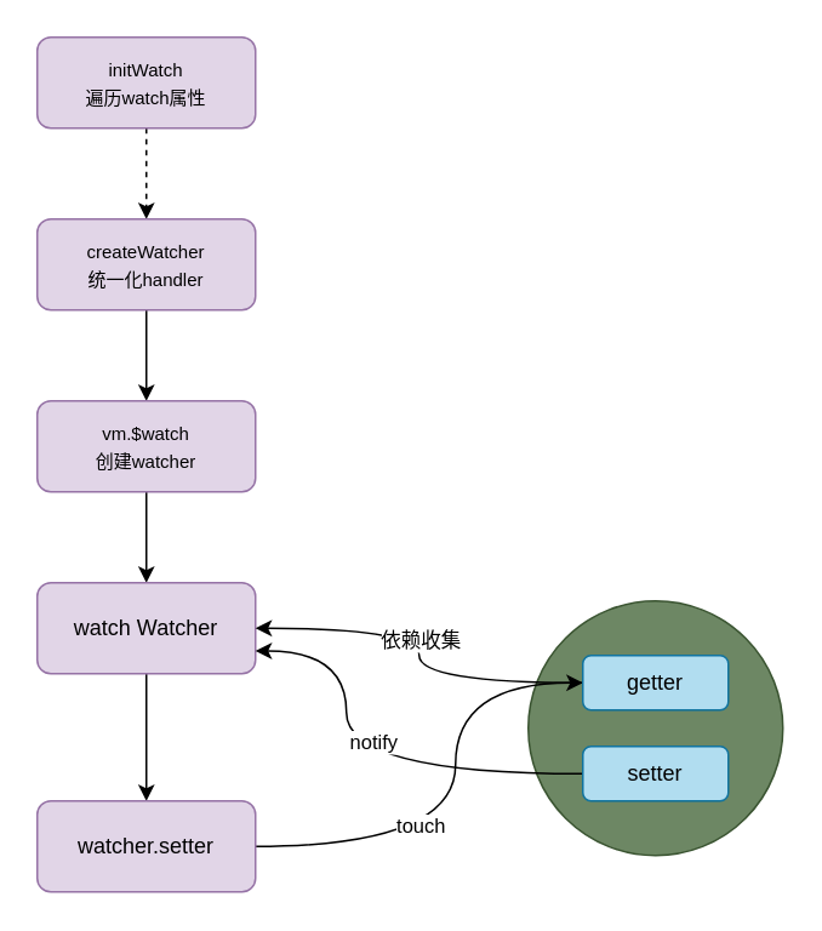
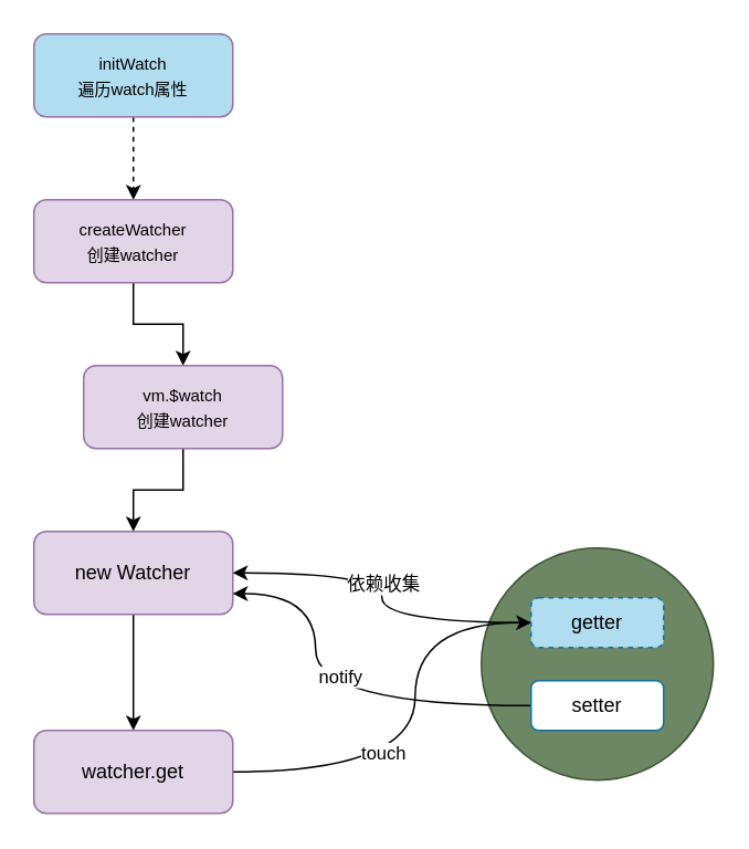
- <mxCell id="4" value="&lt;font size=&quot;1&quot;&gt;initWatch&lt;br&gt;遍历watch属性&lt;br&gt;&lt;/font&gt;" style="rounded=1;whiteSpace=wrap;html=1;fillColor=#e1d5e7;strokeColor=#9673a6;" vertex="1" parent="1"><mxGeometry x="20" y="20" width="120" height="50" as="geometry" /></mxCell>
+ <mxCell id="4" value="&lt;font size=&quot;1&quot;&gt;initWatch&lt;br&gt;遍历watch属性&lt;br&gt;&lt;/font&gt;" style="rounded=1;whiteSpace=wrap;html=1;fillColor=#b1ddf0;strokeColor=#9673a6;" vertex="1" parent="1"><mxGeometry x="20" y="20" width="120" height="50" as="geometry" /></mxCell>
- <mxCell id="6" value="&lt;font size=&quot;1&quot;&gt;createWatcher&lt;br&gt;统一化handler&lt;br&gt;&lt;/font&gt;" style="rounded=1;whiteSpace=wrap;html=1;fillColor=#e1d5e7;strokeColor=#9673a6;" vertex="1" parent="1"><mxGeometry x="20" y="120" width="120" height="50" as="geometry" /></mxCell>
+ <mxCell id="6" value="&lt;font size=&quot;1&quot;&gt;createWatcher&lt;br&gt;创建watcher&lt;br&gt;&lt;/font&gt;" style="rounded=1;whiteSpace=wrap;html=1;fillColor=#e1d5e7;strokeColor=#9673a6;" vertex="1" parent="1"><mxGeometry x="20" y="120" width="120" height="50" as="geometry" /></mxCell>
- <mxCell id="8" value="&lt;font size=&quot;1&quot;&gt;vm.$watch&lt;br&gt;创建watcher&lt;br&gt;&lt;/font&gt;" style="rounded=1;whiteSpace=wrap;html=1;fillColor=#e1d5e7;strokeColor=#9673a6;" vertex="1" parent="1"><mxGeometry x="20" y="220" width="120" height="50" as="geometry" /></mxCell>
+ <mxCell id="8" value="&lt;font size=&quot;1&quot;&gt;vm.$watch&lt;br&gt;创建watcher&lt;br&gt;&lt;/font&gt;" style="rounded=1;whiteSpace=wrap;html=1;fillColor=#e1d5e7;strokeColor=#9673a6;" vertex="1" parent="1"><mxGeometry x="50" y="220" width="120" height="50" as="geometry" /></mxCell>
- <mxCell id="10" value="watch Watcher" style="rounded=1;whiteSpace=wrap;html=1;fillColor=#e1d5e7;strokeColor=#9673a6;" vertex="1" parent="1"><mxGeometry x="20" y="320" width="120" height="50" as="geometry" /></mxCell>
+ <mxCell id="10" value="new Watcher" style="rounded=1;whiteSpace=wrap;html=1;fillColor=#e1d5e7;strokeColor=#9673a6;" vertex="1" parent="1"><mxGeometry x="20" y="320" width="120" height="50" as="geometry" /></mxCell>
- <mxCell id="16" value="getter" style="rounded=1;whiteSpace=wrap;html=1;fillColor=#b1ddf0;strokeColor=#10739e;" vertex="1" parent="1"><mxGeometry x="320" y="360" width="80" height="30" as="geometry" /></mxCell>
+ <mxCell id="16" value="getter" style="rounded=1;whiteSpace=wrap;html=1;fillColor=#b1ddf0;strokeColor=#10739e;dashed=1;" vertex="1" parent="1"><mxGeometry x="320" y="360" width="80" height="30" as="geometry" /></mxCell>
- <mxCell id="19" value="setter" style="rounded=1;whiteSpace=wrap;html=1;fillColor=#b1ddf0;strokeColor=#10739e;" vertex="1" parent="1"><mxGeometry x="320" y="410" width="80" height="30" as="geometry" /></mxCell>
+ <mxCell id="19" value="setter" style="rounded=1;whiteSpace=wrap;html=1;fillColor=#ffffff;strokeColor=#10739e;" vertex="1" parent="1"><mxGeometry x="320" y="410" width="80" height="30" as="geometry" /></mxCell>
- <mxCell id="13" value="watcher.setter" style="rounded=1;whiteSpace=wrap;html=1;fillColor=#e1d5e7;strokeColor=#9673a6;" vertex="1" parent="1"><mxGeometry x="20" y="440" width="120" height="50" as="geometry" /></mxCell>
+ <mxCell id="13" value="watcher.get" style="rounded=1;whiteSpace=wrap;html=1;fillColor=#e1d5e7;strokeColor=#9673a6;" vertex="1" parent="1"><mxGeometry x="20" y="440" width="120" height="50" as="geometry" /></mxCell>
